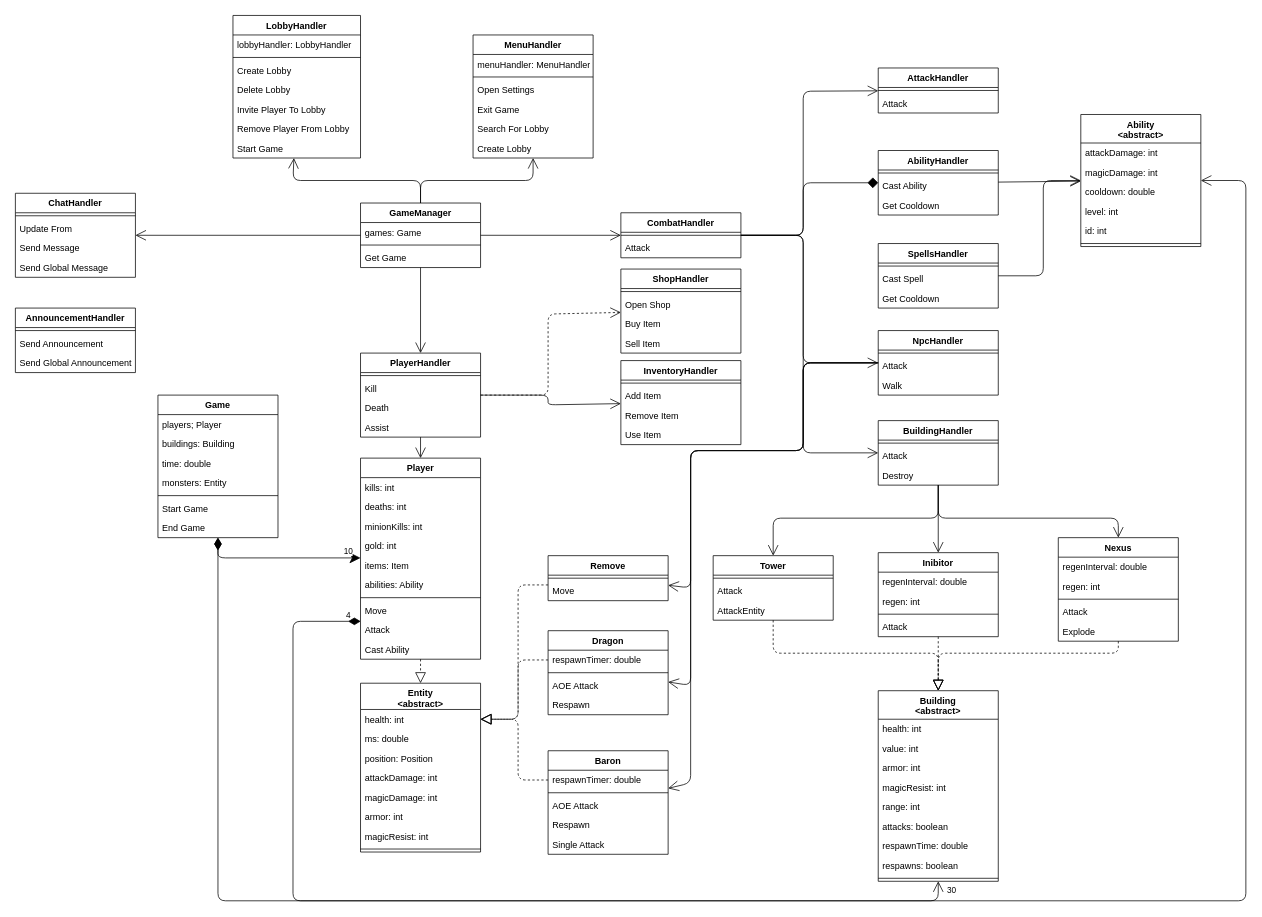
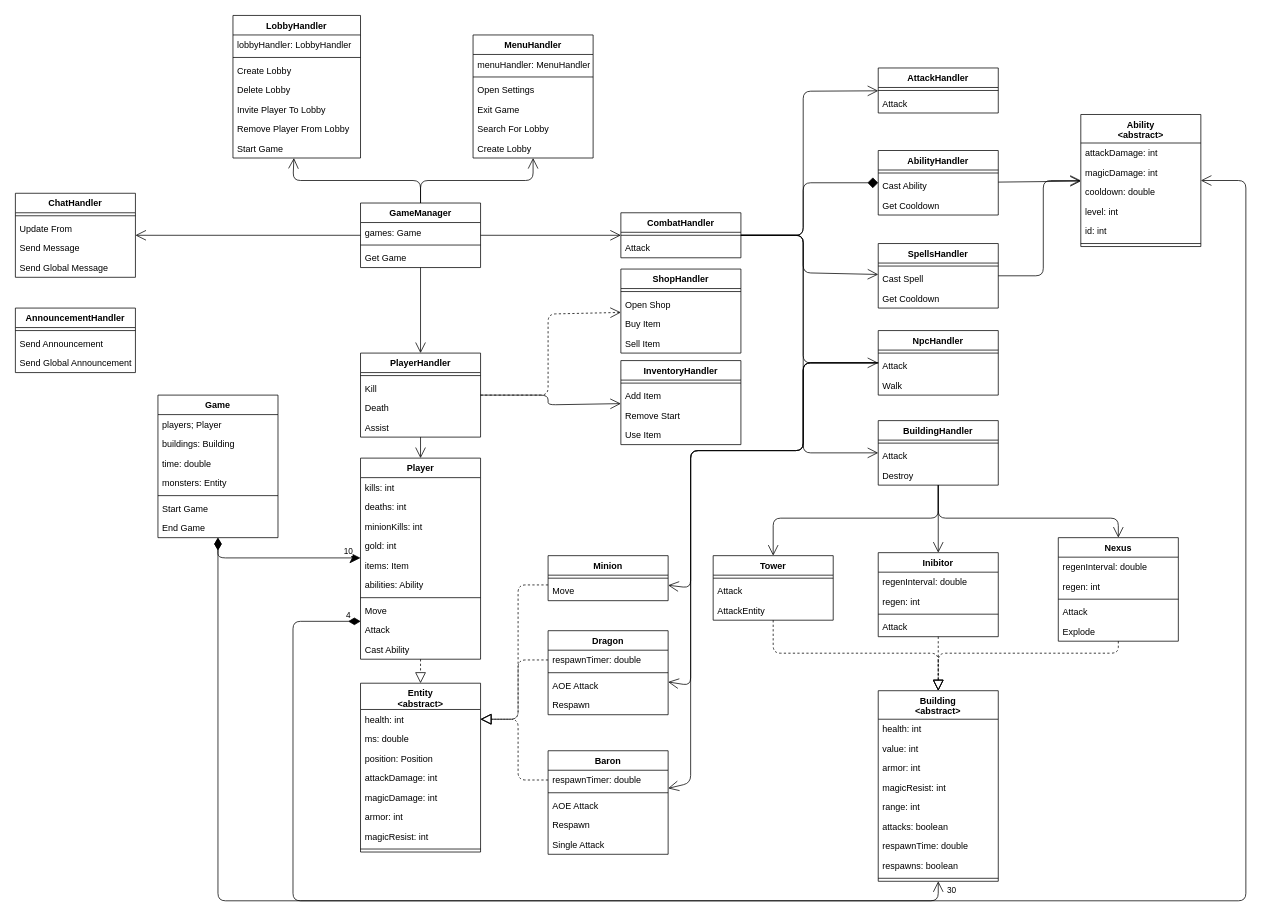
+ <mxCell id="151" value="" style="endArrow=open;endFill=1;endSize=12;html=1;" edge="1" parent="1" source="30" target="40"><mxGeometry width="160" relative="1" as="geometry"><mxPoint x="230" y="1110" as="sourcePoint" /><mxPoint x="390" y="1110" as="targetPoint" /><Array as="points"><mxPoint x="1070" y="313" /><mxPoint x="1070" y="363" /></Array></mxGeometry></mxCell>
- <mxCell id="23" value="Remove Item" style="text;strokeColor=none;fillColor=none;align=left;verticalAlign=top;spacingLeft=4;spacingRight=4;overflow=hidden;rotatable=0;points=[[0,0.5],[1,0.5]];portConstraint=eastwest;" vertex="1" parent="20"><mxGeometry y="60" width="160" height="26" as="geometry" /></mxCell>
+ <mxCell id="23" value="Remove Start" style="text;strokeColor=none;fillColor=none;align=left;verticalAlign=top;spacingLeft=4;spacingRight=4;overflow=hidden;rotatable=0;points=[[0,0.5],[1,0.5]];portConstraint=eastwest;" vertex="1" parent="20"><mxGeometry y="60" width="160" height="26" as="geometry" /></mxCell>
- <mxCell id="124" value="Remove" style="swimlane;fontStyle=1;align=center;verticalAlign=top;childLayout=stackLayout;horizontal=1;startSize=26;horizontalStack=0;resizeParent=1;resizeParentMax=0;resizeLast=0;collapsible=1;marginBottom=0;" vertex="1" parent="1"><mxGeometry x="730" y="740" width="160" height="60" as="geometry" /></mxCell>
+ <mxCell id="124" value="Minion" style="swimlane;fontStyle=1;align=center;verticalAlign=top;childLayout=stackLayout;horizontal=1;startSize=26;horizontalStack=0;resizeParent=1;resizeParentMax=0;resizeLast=0;collapsible=1;marginBottom=0;" vertex="1" parent="1"><mxGeometry x="730" y="740" width="160" height="60" as="geometry" /></mxCell>
